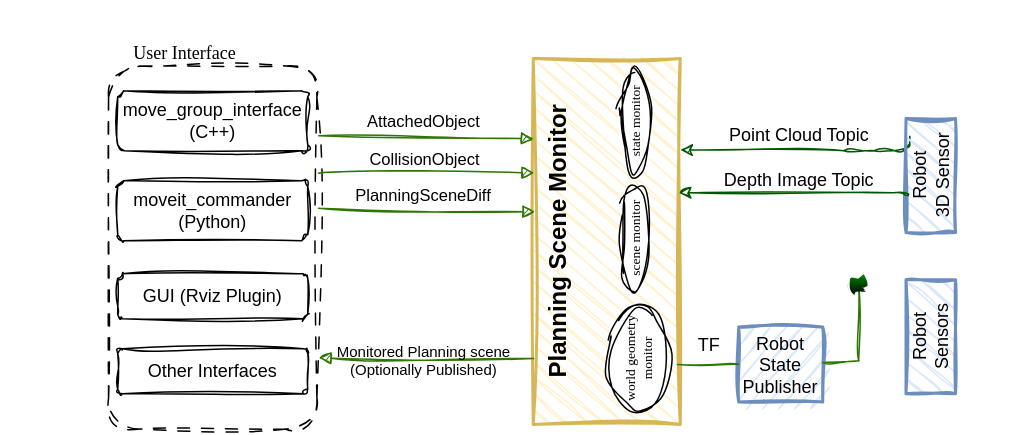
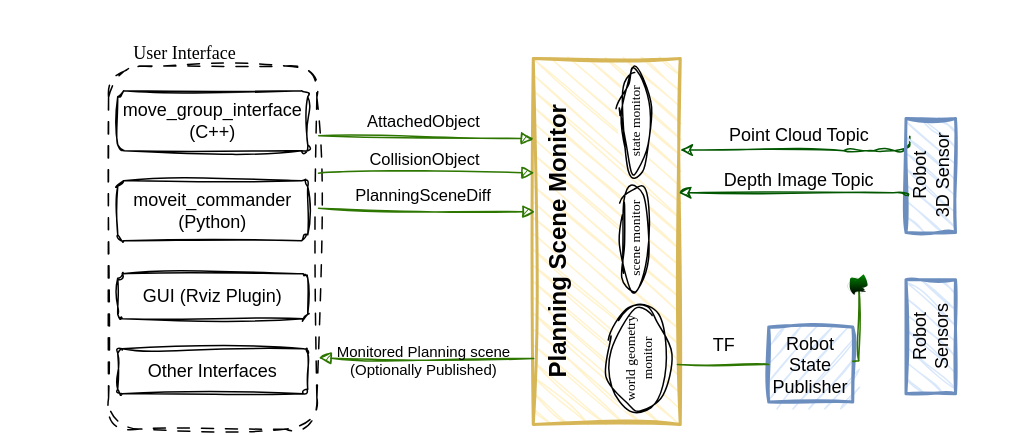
- <mxCell id="7" value="Robot&#10;State&#10;Publisher" style="whiteSpace=wrap;strokeWidth=2;sketch=1;curveFitting=1;jiggle=2;labelBackgroundColor=none;rounded=0;fillColor=#dae8fc;strokeColor=#6c8ebf;" vertex="1" parent="1"><mxGeometry x="492" y="217.5" width="56" height="50" as="geometry" /></mxCell>
+ <mxCell id="7" value="Robot&#10;State&#10;Publisher" style="whiteSpace=wrap;strokeWidth=2;sketch=1;curveFitting=1;jiggle=2;labelBackgroundColor=none;rounded=0;fillColor=#dae8fc;strokeColor=#6c8ebf;" vertex="1" parent="1"><mxGeometry x="512" y="217.5" width="56" height="50" as="geometry" /></mxCell>
